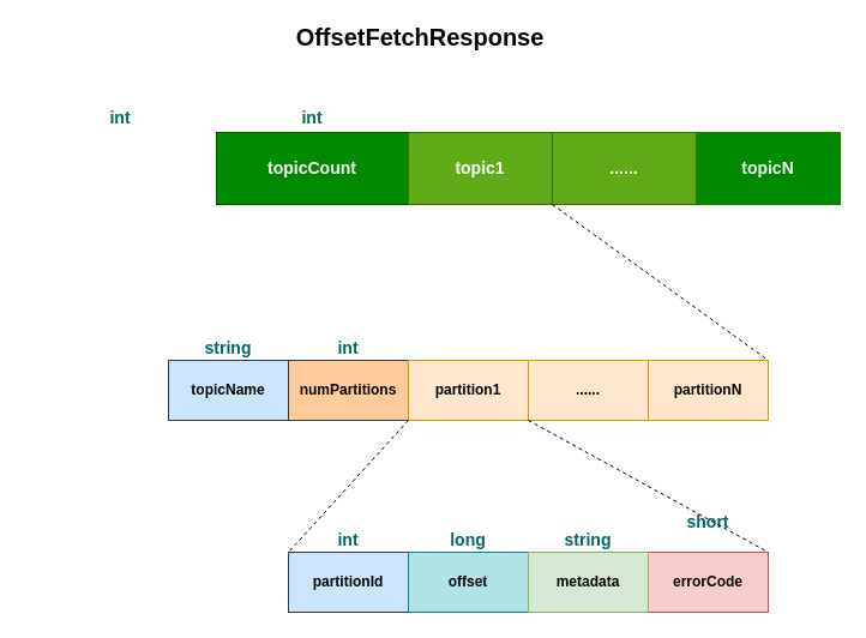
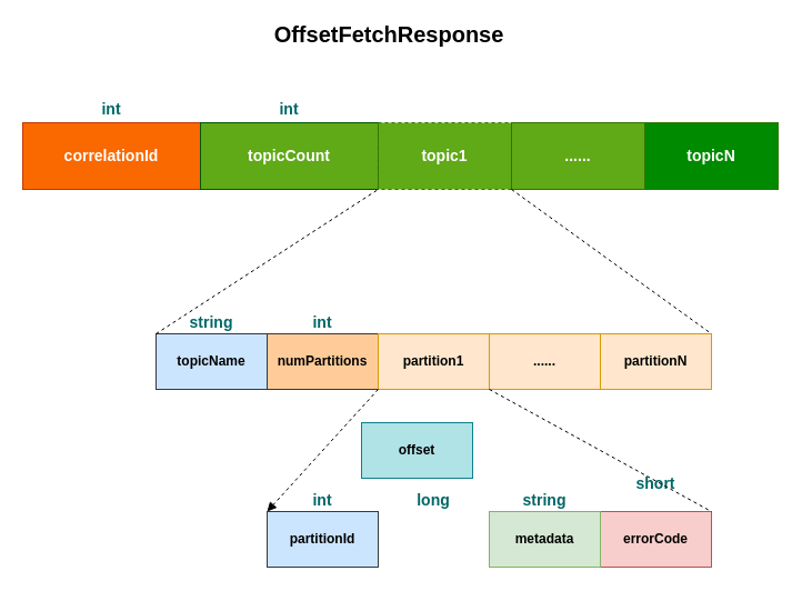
+ <mxCell id="2" value="correlationId" style="rounded=0;whiteSpace=wrap;html=1;fontSize=14;fillColor=#fa6800;strokeColor=#C73500;fontColor=#ffffff;fontStyle=1" parent="1" vertex="1"><mxGeometry x="20" y="110" width="160" height="60" as="geometry" /></mxCell>
- <mxCell id="3" value="topicCount" style="rounded=0;whiteSpace=wrap;html=1;fontSize=14;fillColor=#008a00;strokeColor=#005700;fontColor=#ffffff;fontStyle=1" parent="1" vertex="1"><mxGeometry x="180" y="110" width="160" height="60" as="geometry" /></mxCell>
+ <mxCell id="3" value="topicCount" style="rounded=0;whiteSpace=wrap;html=1;fontSize=14;fillColor=#60a917;strokeColor=#005700;fontColor=#ffffff;fontStyle=1;" parent="1" vertex="1"><mxGeometry x="180" y="110" width="160" height="60" as="geometry" /></mxCell>
- <mxCell id="4" value="topic1" style="rounded=0;whiteSpace=wrap;html=1;fontSize=14;fillColor=#60a917;strokeColor=#2D7600;fontColor=#ffffff;fontStyle=1" parent="1" vertex="1"><mxGeometry x="340" y="110" width="120" height="60" as="geometry" /></mxCell>
+ <mxCell id="4" value="topic1" style="rounded=0;whiteSpace=wrap;html=1;fontSize=14;fillColor=#60a917;strokeColor=#2D7600;fontColor=#ffffff;fontStyle=1;dashed=1;" parent="1" vertex="1"><mxGeometry x="340" y="110" width="120" height="60" as="geometry" /></mxCell>
+ <mxCell id="22" value="" style="endArrow=none;dashed=1;html=1;fontSize=20;exitX=0;exitY=0;exitDx=0;exitDy=0;entryX=1;entryY=1;entryDx=0;entryDy=0;" parent="1" source="9" target="3" edge="1"><mxGeometry width="50" height="50" relative="1" as="geometry"><mxPoint x="570" y="250" as="sourcePoint" /><mxPoint x="620" y="200" as="targetPoint" /></mxGeometry></mxCell>
- <mxCell id="24" value="" style="endArrow=none;dashed=1;html=1;fontSize=20;exitX=0;exitY=1;exitDx=0;exitDy=0;entryX=0;entryY=0;entryDx=0;entryDy=0;" parent="1" source="11" target="17" edge="1"><mxGeometry width="50" height="50" relative="1" as="geometry"><mxPoint x="450" y="250" as="sourcePoint" /><mxPoint x="500" y="200" as="targetPoint" /></mxGeometry></mxCell>
+ <mxCell id="24" value="" style="endArrow=block;dashed=1;html=1;fontSize=20;exitX=0;exitY=1;exitDx=0;exitDy=0;entryX=0;entryY=0;entryDx=0;entryDy=0;" parent="1" source="11" target="17" edge="1"><mxGeometry width="50" height="50" relative="1" as="geometry"><mxPoint x="450" y="250" as="sourcePoint" /><mxPoint x="500" y="200" as="targetPoint" /></mxGeometry></mxCell>
- <mxCell id="20" value="offset" style="rounded=0;whiteSpace=wrap;html=1;fontStyle=1;fillColor=#b0e3e6;strokeColor=#0e8088;" parent="1" vertex="1"><mxGeometry x="340" y="460" width="100" height="50" as="geometry" /></mxCell>
+ <mxCell id="20" value="offset" style="rounded=0;whiteSpace=wrap;html=1;fontStyle=1;fillColor=#b0e3e6;strokeColor=#0e8088;" parent="1" vertex="1"><mxGeometry x="325" y="380" width="100" height="50" as="geometry" /></mxCell>
